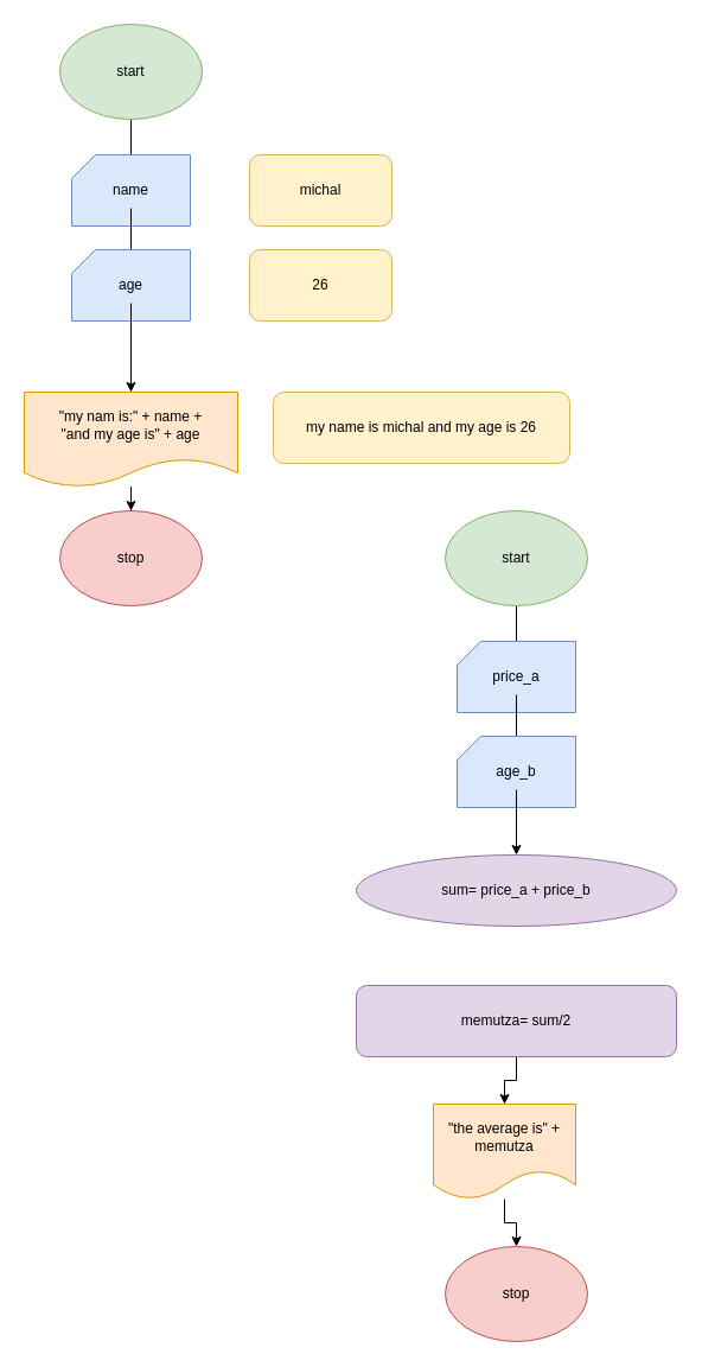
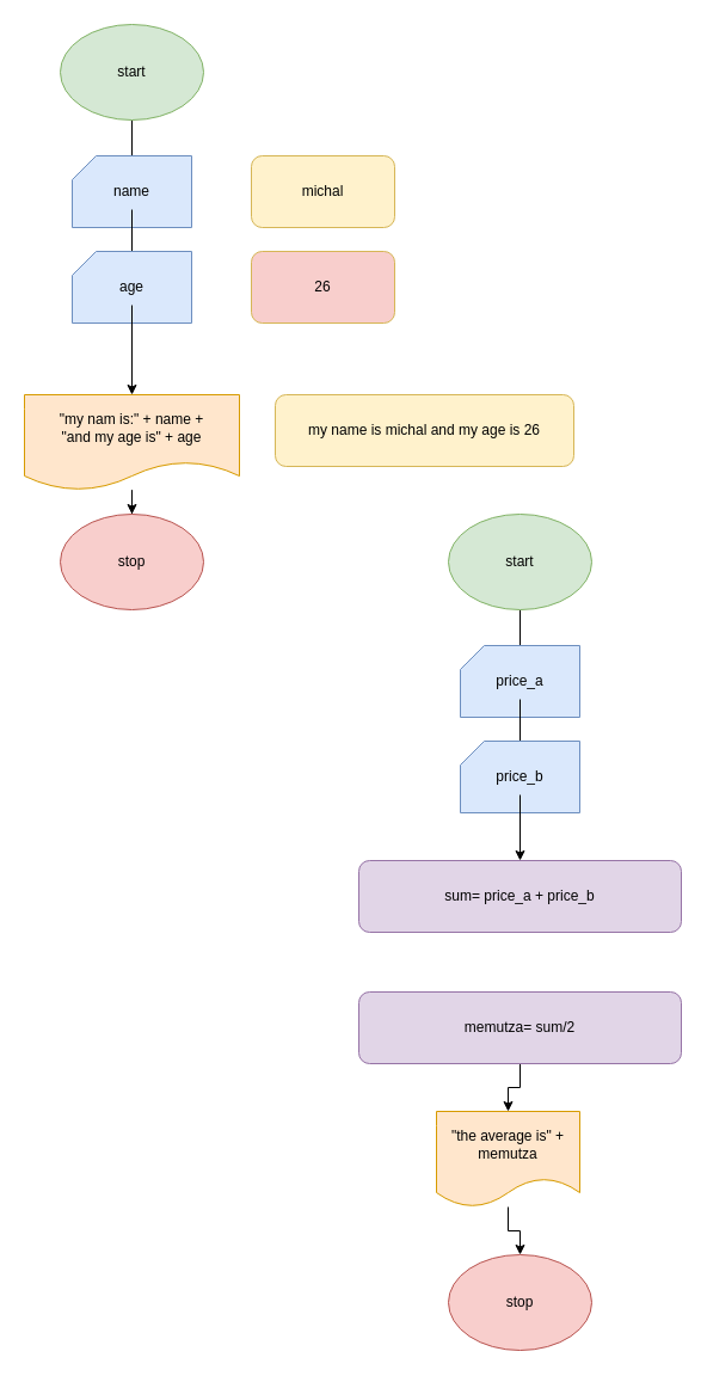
- <mxCell id="13" value="26" style="rounded=1;whiteSpace=wrap;html=1;fillColor=#fff2cc;strokeColor=#d6b656;" vertex="1" parent="1"><mxGeometry x="210" y="210" width="120" height="60" as="geometry" /></mxCell>
+ <mxCell id="13" value="26" style="rounded=1;whiteSpace=wrap;html=1;fillColor=#f8cecc;strokeColor=#d6b656;" vertex="1" parent="1"><mxGeometry x="210" y="210" width="120" height="60" as="geometry" /></mxCell>
- <mxCell id="23" value="age_b" style="text;html=1;align=center;verticalAlign=middle;whiteSpace=wrap;rounded=0;" vertex="1" parent="1"><mxGeometry x="405" y="635" width="60" height="30" as="geometry" /></mxCell>
+ <mxCell id="23" value="price_b" style="text;html=1;align=center;verticalAlign=middle;whiteSpace=wrap;rounded=0;" vertex="1" parent="1"><mxGeometry x="405" y="635" width="60" height="30" as="geometry" /></mxCell>
- <mxCell id="25" value="sum= price_a + price_b" style="ellipse;whiteSpace=wrap;html=1;fillColor=#e1d5e7;strokeColor=#9673a6;" vertex="1" parent="1"><mxGeometry x="300" y="720" width="270" height="60" as="geometry" /></mxCell>
+ <mxCell id="25" value="sum= price_a + price_b" style="rounded=1;whiteSpace=wrap;html=1;fillColor=#e1d5e7;strokeColor=#9673a6;" vertex="1" parent="1"><mxGeometry x="300" y="720" width="270" height="60" as="geometry" /></mxCell>
